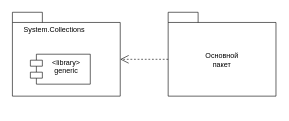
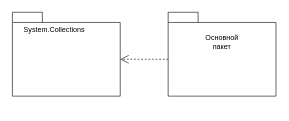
- <mxCell id="7" value="Основной пакет" style="text;html=1;align=center;verticalAlign=middle;whiteSpace=wrap;rounded=0;" vertex="1" parent="1"><mxGeometry x="340" y="85" width="60" height="30" as="geometry" /></mxCell>
+ <mxCell id="7" value="Основной пакет" style="text;html=1;align=center;verticalAlign=middle;whiteSpace=wrap;rounded=0;" vertex="1" parent="1"><mxGeometry x="340" y="55" width="60" height="30" as="geometry" /></mxCell>
- <mxCell id="4" value="&amp;lt;library&amp;gt;&lt;div&gt;generic&lt;/div&gt;" style="shape=module;align=left;spacingLeft=20;align=center;verticalAlign=top;whiteSpace=wrap;html=1;" vertex="1" parent="2"><mxGeometry x="30" y="70" width="100" height="50" as="geometry" /></mxCell>
